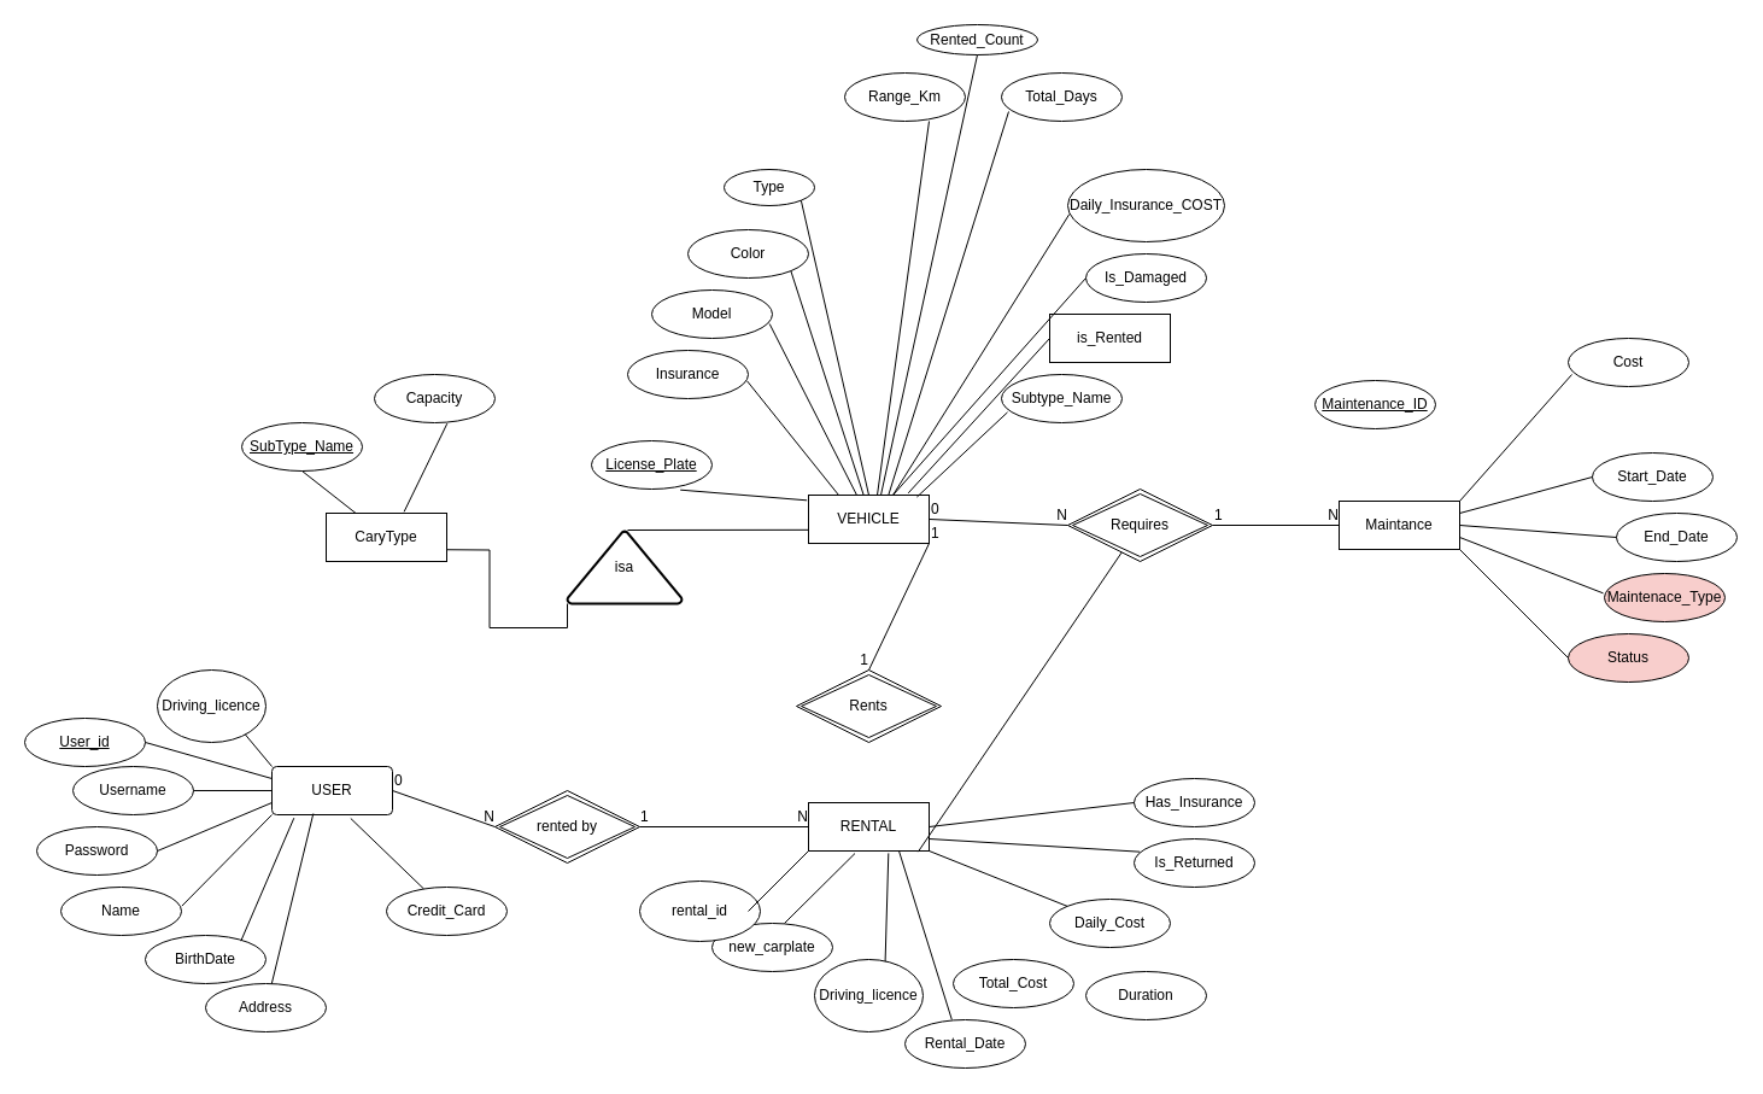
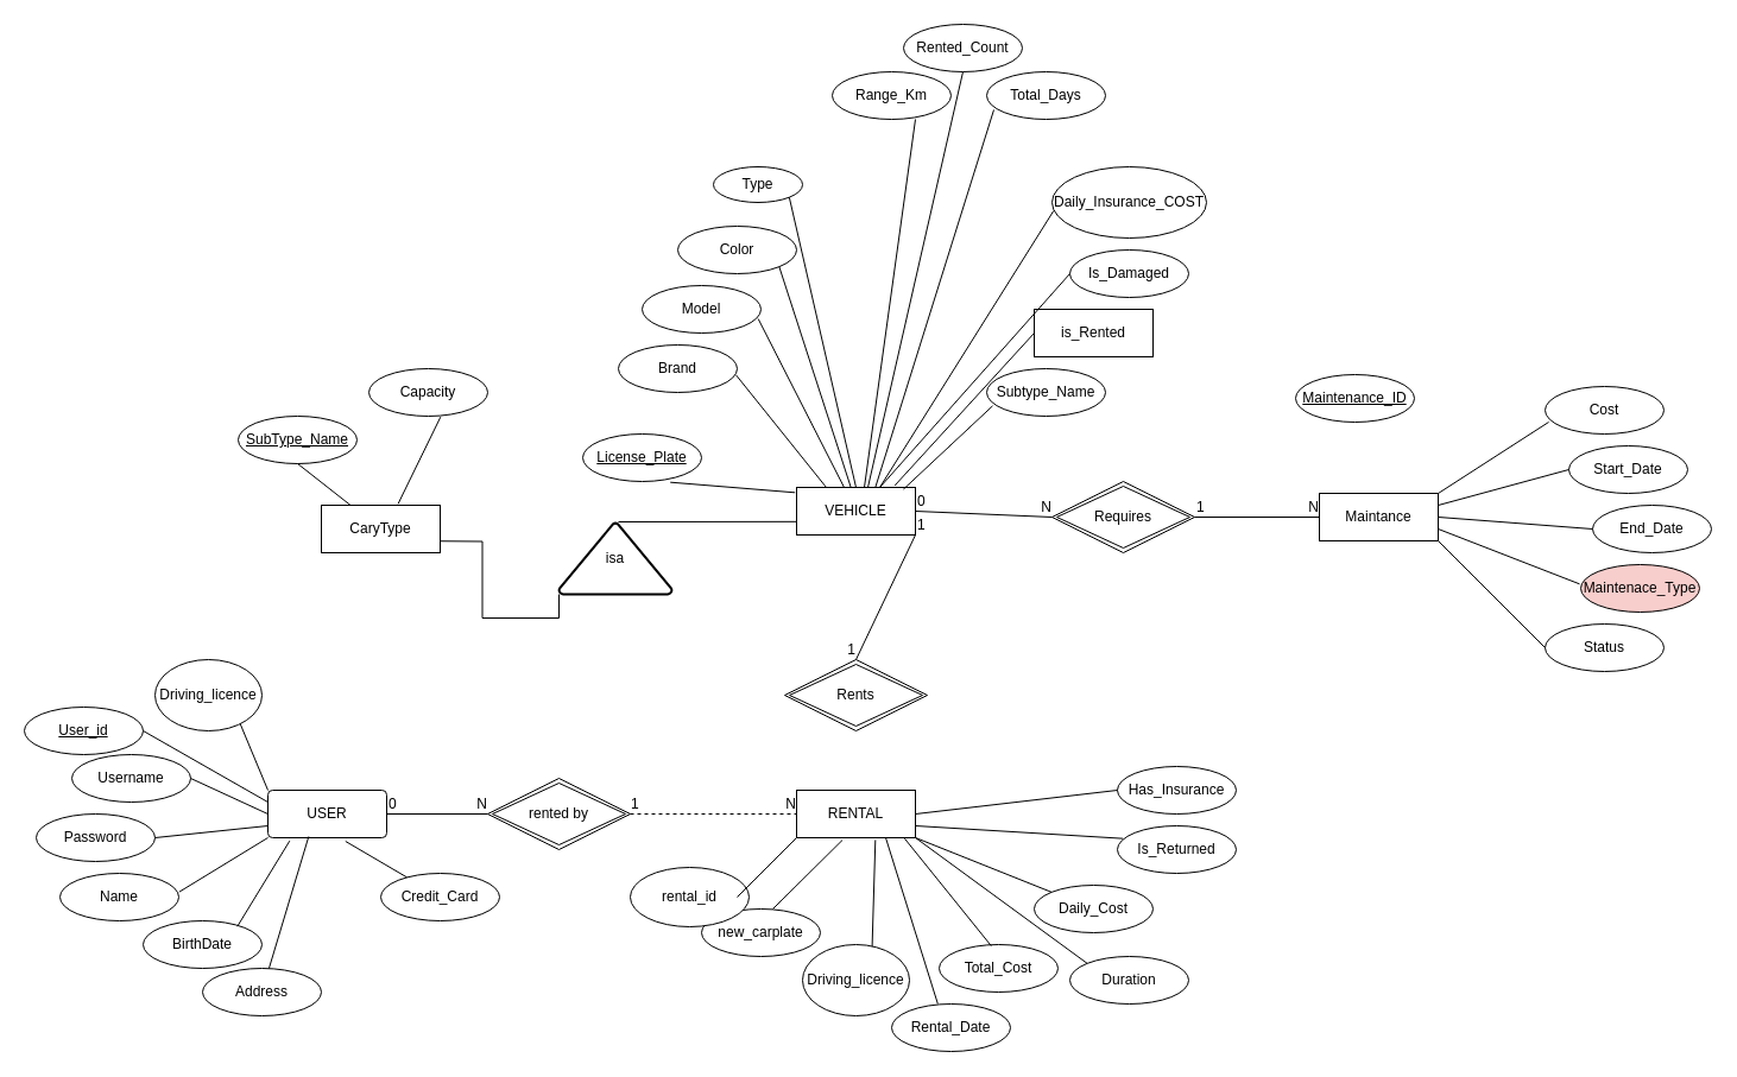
- <mxCell id="29" value="Rented_Count" style="ellipse;whiteSpace=wrap;html=1;align=center;" parent="1" vertex="1"><mxGeometry x="760" y="20" width="100" height="25" as="geometry" /></mxCell>
+ <mxCell id="29" value="Rented_Count" style="ellipse;whiteSpace=wrap;html=1;align=center;" parent="1" vertex="1"><mxGeometry x="760" y="20" width="100" height="40" as="geometry" /></mxCell>
- <mxCell id="21" value="Cost" style="ellipse;whiteSpace=wrap;html=1;align=center;" parent="1" vertex="1"><mxGeometry x="1300" y="280" width="100" height="40" as="geometry" /></mxCell>
+ <mxCell id="21" value="Cost" style="ellipse;whiteSpace=wrap;html=1;align=center;" parent="1" vertex="1"><mxGeometry x="1300" y="325" width="100" height="40" as="geometry" /></mxCell>
- <mxCell id="34" value="Insurance" style="ellipse;whiteSpace=wrap;html=1;align=center;" parent="1" vertex="1"><mxGeometry x="520" y="290" width="100" height="40" as="geometry" /></mxCell>
+ <mxCell id="34" value="Brand" style="ellipse;whiteSpace=wrap;html=1;align=center;" parent="1" vertex="1"><mxGeometry x="520" y="290" width="100" height="40" as="geometry" /></mxCell>
- <mxCell id="22" value="Status" style="ellipse;whiteSpace=wrap;html=1;align=center;fillColor=#f8cecc;" parent="1" vertex="1"><mxGeometry x="1300" y="525" width="100" height="40" as="geometry" /></mxCell>
+ <mxCell id="22" value="Status" style="ellipse;whiteSpace=wrap;html=1;align=center;" parent="1" vertex="1"><mxGeometry x="1300" y="525" width="100" height="40" as="geometry" /></mxCell>
- <mxCell id="66" value="" style="endArrow=none;html=1;rounded=0;exitX=0.909;exitY=1.017;exitDx=0;exitDy=0;exitPerimeter=0;" parent="1" source="9" target="73" edge="1"><mxGeometry relative="1" as="geometry"><mxPoint x="895" y="565" as="sourcePoint" /><mxPoint x="920" y="625" as="targetPoint" /></mxGeometry></mxCell>
+ <mxCell id="66" value="" style="endArrow=none;html=1;rounded=0;exitX=0.909;exitY=1.017;exitDx=0;exitDy=0;entryX=0.438;entryY=0.027;entryDx=0;entryDy=0;entryPerimeter=0;exitPerimeter=0;" parent="1" source="9" target="13" edge="1"><mxGeometry relative="1" as="geometry"><mxPoint x="895" y="565" as="sourcePoint" /><mxPoint x="920" y="625" as="targetPoint" /></mxGeometry></mxCell>
- <mxCell id="2" value="USER" style="rounded=1;arcSize=10;whiteSpace=wrap;html=1;align=center;" parent="1" vertex="1"><mxGeometry x="225" y="635" width="100" height="40" as="geometry" /></mxCell>
+ <mxCell id="2" value="USER" style="rounded=1;arcSize=10;whiteSpace=wrap;html=1;align=center;" parent="1" vertex="1"><mxGeometry x="225" y="665" width="100" height="40" as="geometry" /></mxCell>
- <mxCell id="77" value="" style="endArrow=none;html=1;rounded=0;entryX=0;entryY=0.5;entryDx=0;entryDy=0;exitX=1;exitY=0.5;exitDx=0;exitDy=0;" parent="1" source="71" target="9" edge="1"><mxGeometry relative="1" as="geometry"><mxPoint x="390" y="615" as="sourcePoint" /><mxPoint x="550" y="615" as="targetPoint" /></mxGeometry></mxCell>
+ <mxCell id="77" value="" style="endArrow=none;html=1;rounded=0;entryX=0;entryY=0.5;entryDx=0;entryDy=0;exitX=1;exitY=0.5;exitDx=0;exitDy=0;dashed=1;" parent="1" source="71" target="9" edge="1"><mxGeometry relative="1" as="geometry"><mxPoint x="390" y="615" as="sourcePoint" /><mxPoint x="550" y="615" as="targetPoint" /></mxGeometry></mxCell>
+ <mxCell id="70" value="" style="endArrow=none;html=1;rounded=0;exitX=1;exitY=1;exitDx=0;exitDy=0;entryX=0;entryY=0;entryDx=0;entryDy=0;" parent="1" source="9" target="11" edge="1"><mxGeometry relative="1" as="geometry"><mxPoint x="945" y="615" as="sourcePoint" /><mxPoint x="970" y="675" as="targetPoint" /></mxGeometry></mxCell>
